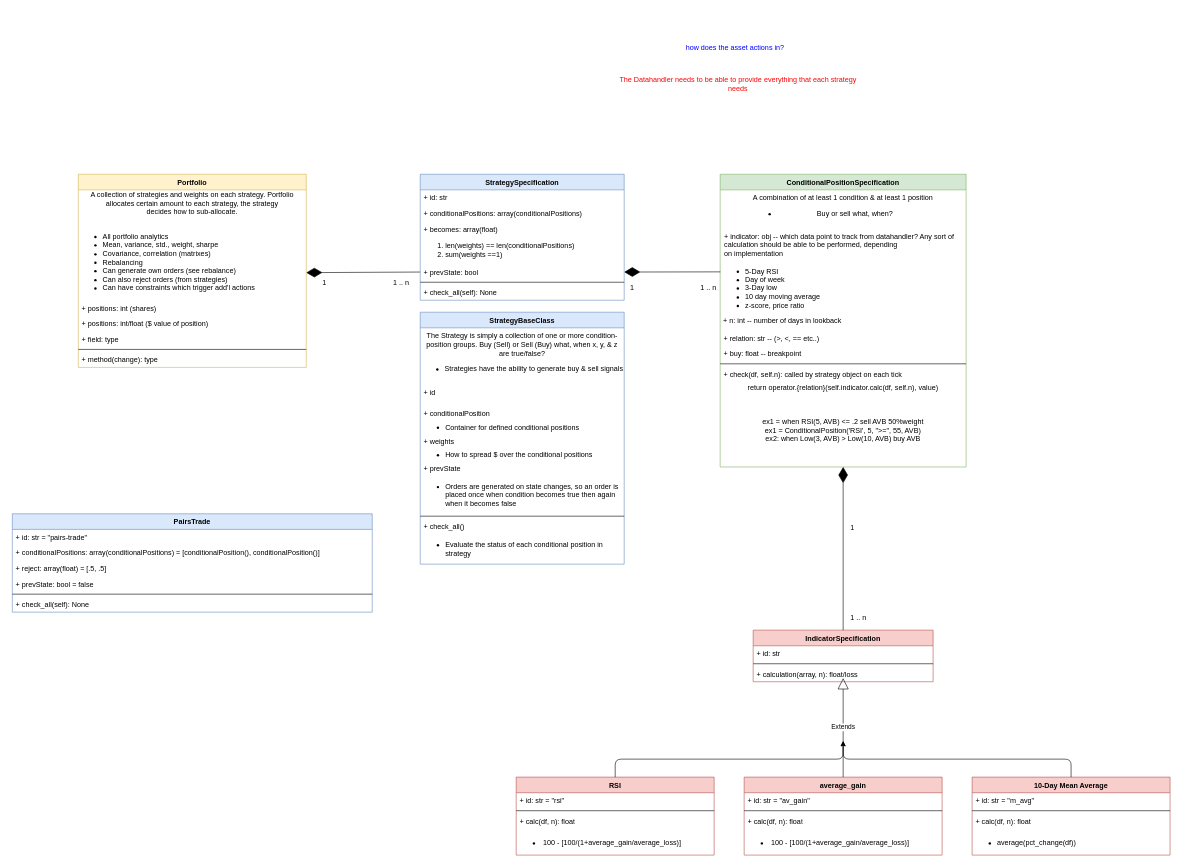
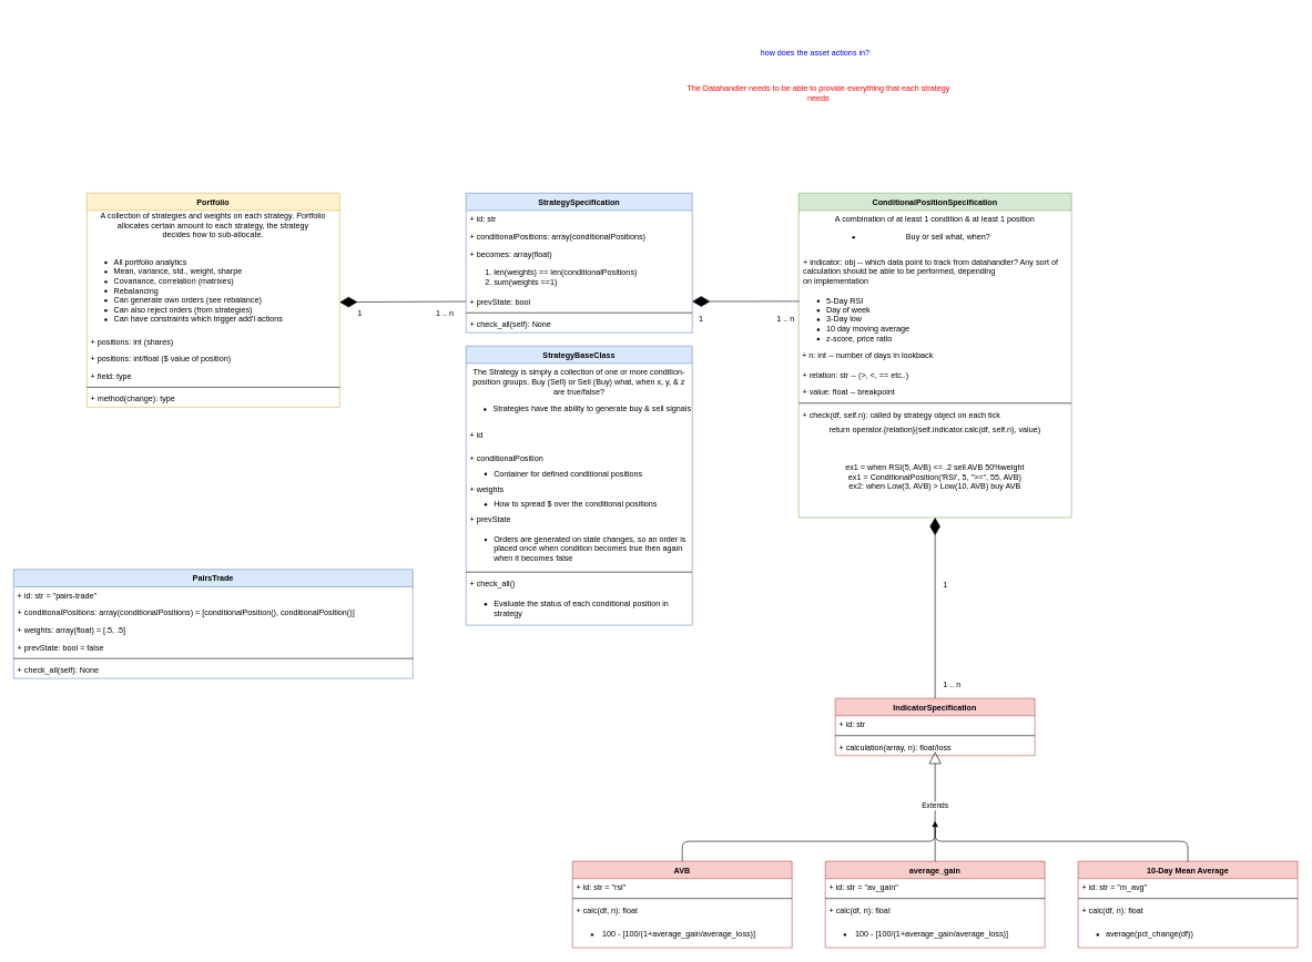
- <mxCell id="8" value="+ buy: float -- breakpoint" style="text;strokeColor=none;fillColor=none;align=left;verticalAlign=top;spacingLeft=4;spacingRight=4;overflow=hidden;rotatable=0;points=[[0,0.5],[1,0.5]];portConstraint=eastwest;" parent="2" vertex="1"><mxGeometry y="286" width="410" height="26" as="geometry" /></mxCell>
+ <mxCell id="8" value="+ value: float -- breakpoint" style="text;strokeColor=none;fillColor=none;align=left;verticalAlign=top;spacingLeft=4;spacingRight=4;overflow=hidden;rotatable=0;points=[[0,0.5],[1,0.5]];portConstraint=eastwest;" parent="2" vertex="1"><mxGeometry y="286" width="410" height="26" as="geometry" /></mxCell>
- <mxCell id="76" value="+ reject: array(float) = [.5, .5]" style="text;strokeColor=none;fillColor=none;align=left;verticalAlign=top;spacingLeft=4;spacingRight=4;overflow=hidden;rotatable=0;points=[[0,0.5],[1,0.5]];portConstraint=eastwest;" parent="73" vertex="1"><mxGeometry y="78" width="600" height="26" as="geometry" /></mxCell>
+ <mxCell id="76" value="+ weights: array(float) = [.5, .5]" style="text;strokeColor=none;fillColor=none;align=left;verticalAlign=top;spacingLeft=4;spacingRight=4;overflow=hidden;rotatable=0;points=[[0,0.5],[1,0.5]];portConstraint=eastwest;" parent="73" vertex="1"><mxGeometry y="78" width="600" height="26" as="geometry" /></mxCell>
- <mxCell id="28" value="RSI" style="swimlane;fontStyle=1;align=center;verticalAlign=top;childLayout=stackLayout;horizontal=1;startSize=26;horizontalStack=0;resizeParent=1;resizeParentMax=0;resizeLast=0;collapsible=1;marginBottom=0;fillColor=#f8cecc;strokeColor=#b85450;" parent="1" vertex="1"><mxGeometry y="1295" width="330" height="130" as="geometry" x="860" /></mxCell>
+ <mxCell id="28" value="AVB" style="swimlane;fontStyle=1;align=center;verticalAlign=top;childLayout=stackLayout;horizontal=1;startSize=26;horizontalStack=0;resizeParent=1;resizeParentMax=0;resizeLast=0;collapsible=1;marginBottom=0;fillColor=#f8cecc;strokeColor=#b85450;" parent="1" vertex="1"><mxGeometry y="1295" width="330" height="130" as="geometry" x="860" /></mxCell>
